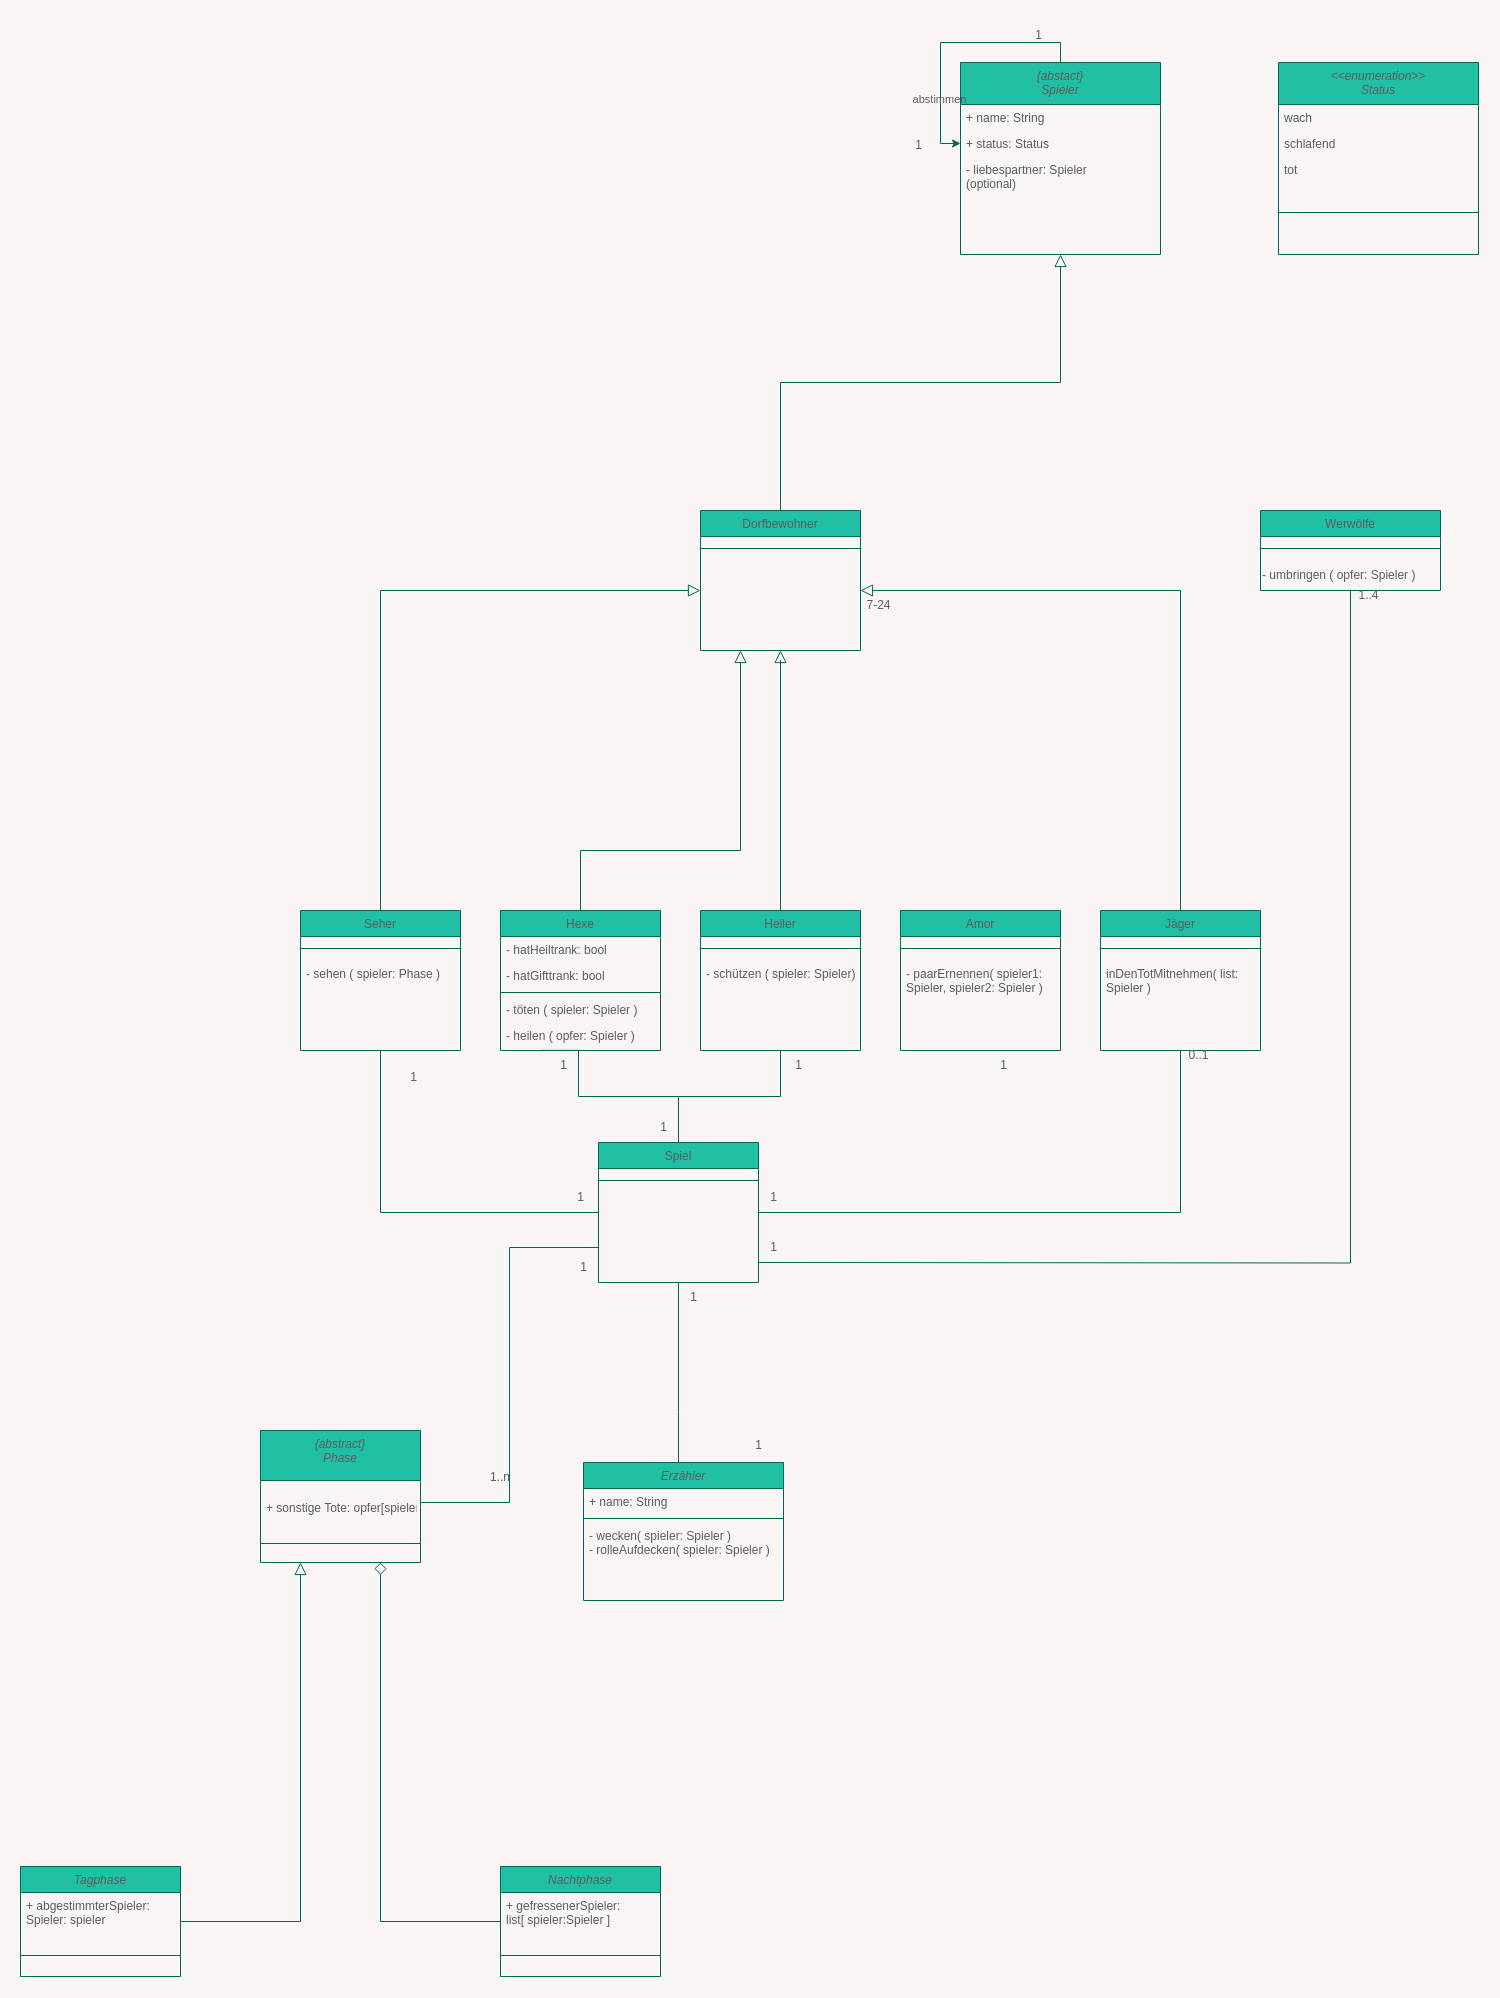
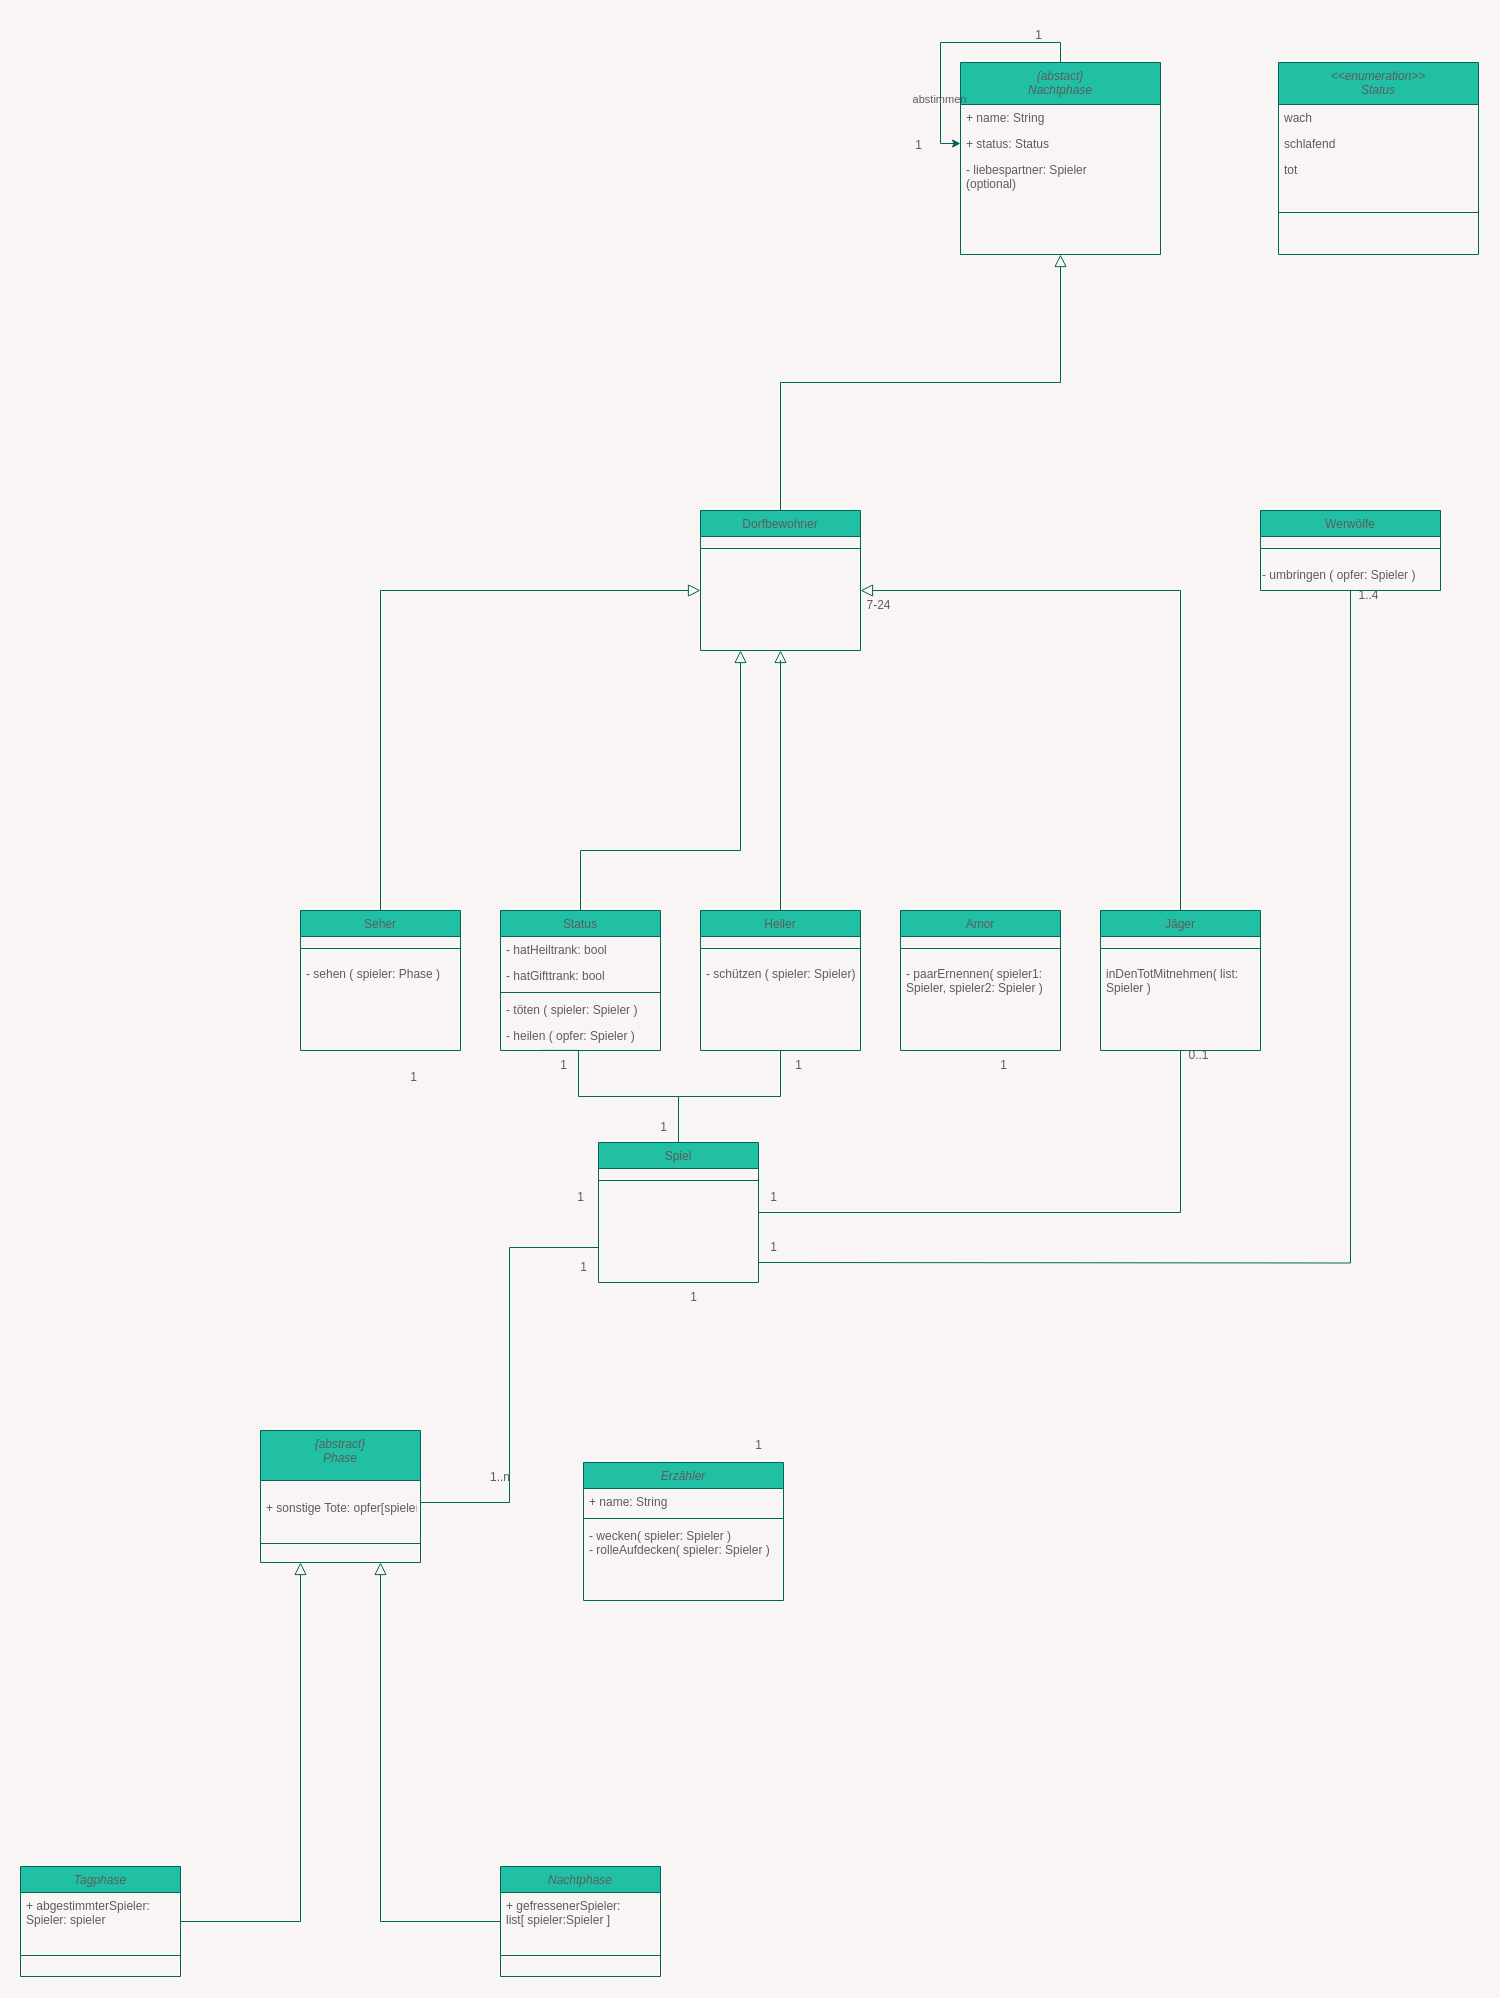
- <mxCell id="2" value="{abstact}&#10;Spieler&#10;" style="swimlane;fontStyle=2;align=center;verticalAlign=top;childLayout=stackLayout;horizontal=1;startSize=42;horizontalStack=0;resizeParent=1;resizeLast=0;collapsible=1;marginBottom=0;rounded=0;shadow=0;strokeWidth=1;labelBackgroundColor=none;fillColor=#21C0A5;strokeColor=#006658;fontColor=#5C5C5C;" parent="1" vertex="1"><mxGeometry x="960" y="62" width="200" height="192" as="geometry"><mxRectangle x="380" y="78" width="160" height="26" as="alternateBounds" /></mxGeometry></mxCell>
+ <mxCell id="2" value="{abstact}&#10;Nachtphase&#10;" style="swimlane;fontStyle=2;align=center;verticalAlign=top;childLayout=stackLayout;horizontal=1;startSize=42;horizontalStack=0;resizeParent=1;resizeLast=0;collapsible=1;marginBottom=0;rounded=0;shadow=0;strokeWidth=1;labelBackgroundColor=none;fillColor=#21C0A5;strokeColor=#006658;fontColor=#5C5C5C;" parent="1" vertex="1"><mxGeometry x="960" y="62" width="200" height="192" as="geometry"><mxRectangle x="380" y="78" width="160" height="26" as="alternateBounds" /></mxGeometry></mxCell>
- <mxCell id="43" value="Hexe" style="swimlane;fontStyle=0;align=center;verticalAlign=top;childLayout=stackLayout;horizontal=1;startSize=26;horizontalStack=0;resizeParent=1;resizeLast=0;collapsible=1;marginBottom=0;rounded=0;shadow=0;strokeWidth=1;labelBackgroundColor=none;fillColor=#21C0A5;strokeColor=#006658;fontColor=#5C5C5C;" parent="1" vertex="1"><mxGeometry x="500" y="910" width="160" height="140" as="geometry"><mxRectangle x="130" y="380" width="160" height="26" as="alternateBounds" /></mxGeometry></mxCell>
+ <mxCell id="43" value="Status" style="swimlane;fontStyle=0;align=center;verticalAlign=top;childLayout=stackLayout;horizontal=1;startSize=26;horizontalStack=0;resizeParent=1;resizeLast=0;collapsible=1;marginBottom=0;rounded=0;shadow=0;strokeWidth=1;labelBackgroundColor=none;fillColor=#21C0A5;strokeColor=#006658;fontColor=#5C5C5C;" parent="1" vertex="1"><mxGeometry x="500" y="910" width="160" height="140" as="geometry"><mxRectangle x="130" y="380" width="160" height="26" as="alternateBounds" /></mxGeometry></mxCell>
- <mxCell id="59" style="edgeStyle=orthogonalEdgeStyle;rounded=0;orthogonalLoop=1;jettySize=auto;html=1;entryX=0.5;entryY=1;entryDx=0;entryDy=0;strokeColor=#006658;align=center;verticalAlign=middle;fontFamily=Helvetica;fontSize=11;fontColor=default;labelBackgroundColor=none;endArrow=none;" parent="1" source="62" target="15" edge="1"><mxGeometry relative="1" as="geometry" /></mxCell>
- <mxCell id="30" style="edgeStyle=orthogonalEdgeStyle;rounded=0;orthogonalLoop=1;jettySize=auto;html=1;entryX=0.5;entryY=1;entryDx=0;entryDy=0;strokeColor=#006658;align=center;verticalAlign=middle;fontFamily=Helvetica;fontSize=11;fontColor=default;labelBackgroundColor=none;endArrow=none;" parent="1" source="31" target="62" edge="1"><mxGeometry relative="1" as="geometry"><Array as="points"><mxPoint x="678" y="1412" /><mxPoint x="678" y="1412" /></Array></mxGeometry></mxCell>
- <mxCell id="39" style="edgeStyle=orthogonalEdgeStyle;rounded=0;orthogonalLoop=1;jettySize=auto;html=1;endArrow=diamond;endSize=10;endFill=0;shadow=0;strokeWidth=1;entryX=0.75;entryY=1;entryDx=0;entryDy=0;labelBackgroundColor=none;strokeColor=#006658;fontColor=default;" parent="1" source="40" target="49" edge="1"><mxGeometry relative="1" as="geometry"><mxPoint x="400" y="1560" as="targetPoint" /><Array as="points"><mxPoint x="380" y="1921" /></Array></mxGeometry></mxCell>
+ <mxCell id="39" style="edgeStyle=orthogonalEdgeStyle;rounded=0;orthogonalLoop=1;jettySize=auto;html=1;endArrow=block;endSize=10;endFill=0;shadow=0;strokeWidth=1;entryX=0.75;entryY=1;entryDx=0;entryDy=0;labelBackgroundColor=none;strokeColor=#006658;fontColor=default;" parent="1" source="40" target="49" edge="1"><mxGeometry relative="1" as="geometry"><mxPoint x="400" y="1560" as="targetPoint" /><Array as="points"><mxPoint x="380" y="1921" /></Array></mxGeometry></mxCell>
